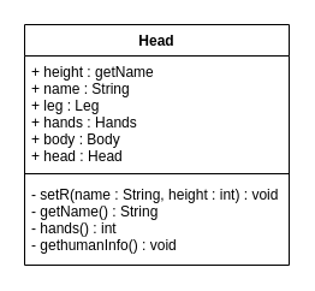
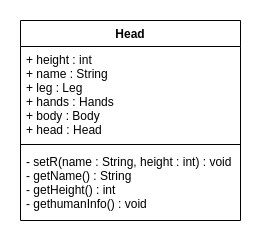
- <mxCell id="3" value="+ height : getName&#10;+ name : String &#10;+ leg : Leg&#10;+ hands : Hands&#10;+ body : Body&#10;+ head : Head" style="text;strokeColor=none;fillColor=none;align=left;verticalAlign=top;spacingLeft=4;spacingRight=4;overflow=hidden;rotatable=0;points=[[0,0.5],[1,0.5]];portConstraint=eastwest;" vertex="1" parent="2"><mxGeometry y="26" width="220" height="94" as="geometry" /></mxCell>
+ <mxCell id="3" value="+ height : int&#10;+ name : String &#10;+ leg : Leg&#10;+ hands : Hands&#10;+ body : Body&#10;+ head : Head" style="text;strokeColor=none;fillColor=none;align=left;verticalAlign=top;spacingLeft=4;spacingRight=4;overflow=hidden;rotatable=0;points=[[0,0.5],[1,0.5]];portConstraint=eastwest;" vertex="1" parent="2"><mxGeometry y="26" width="220" height="94" as="geometry" /></mxCell>
- <mxCell id="5" value="- setR(name : String, height : int) : void&#10;- getName() : String&#10;- hands() : int&#10;- gethumanInfo() : void" style="text;strokeColor=none;fillColor=none;align=left;verticalAlign=top;spacingLeft=4;spacingRight=4;overflow=hidden;rotatable=0;points=[[0,0.5],[1,0.5]];portConstraint=eastwest;" vertex="1" parent="2"><mxGeometry y="128" width="220" height="72" as="geometry" /></mxCell>
+ <mxCell id="5" value="- setR(name : String, height : int) : void&#10;- getName() : String&#10;- getHeight() : int&#10;- gethumanInfo() : void" style="text;strokeColor=none;fillColor=none;align=left;verticalAlign=top;spacingLeft=4;spacingRight=4;overflow=hidden;rotatable=0;points=[[0,0.5],[1,0.5]];portConstraint=eastwest;" vertex="1" parent="2"><mxGeometry y="128" width="220" height="72" as="geometry" /></mxCell>
